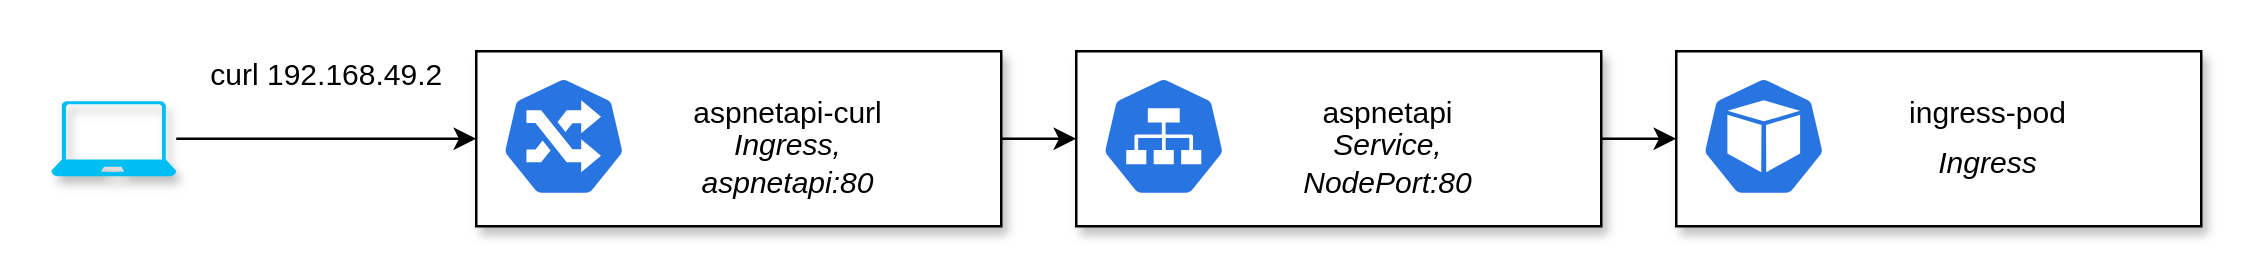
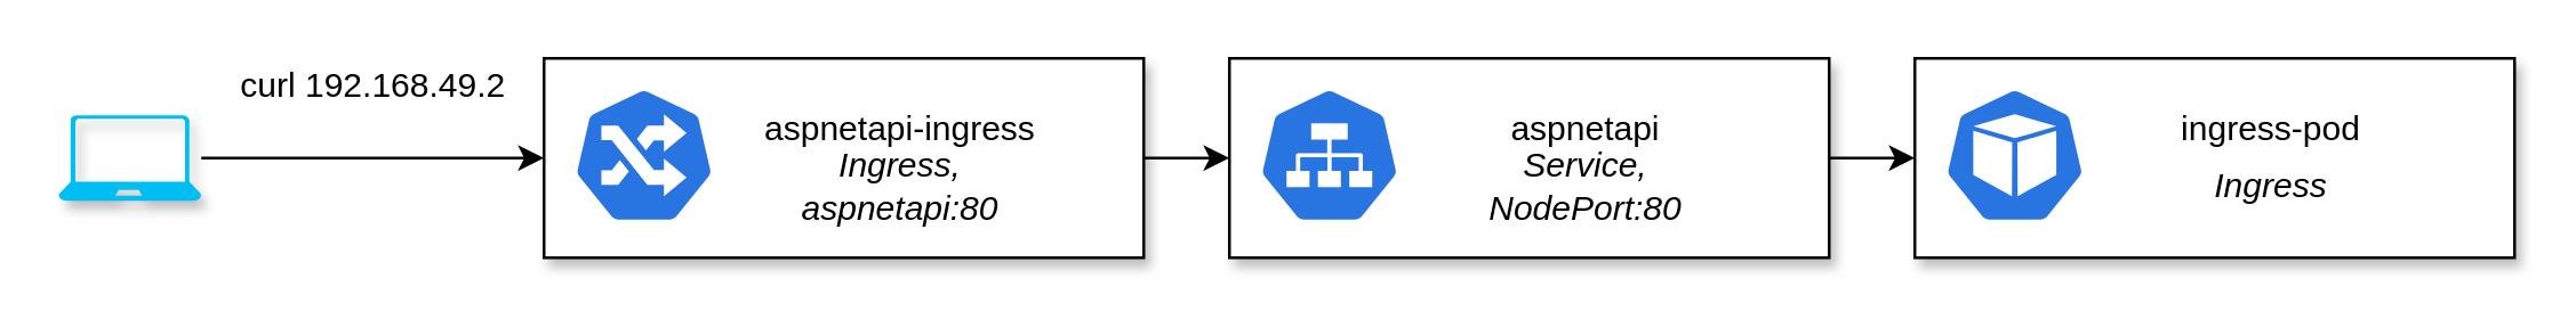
- <mxCell id="14" value="aspnetapi-curl" style="text;html=1;strokeColor=none;fillColor=none;align=center;verticalAlign=middle;whiteSpace=wrap;rounded=0;shadow=1;" parent="12" vertex="1"><mxGeometry x="70" y="10" width="110" height="30" as="geometry" /></mxCell>
+ <mxCell id="14" value="aspnetapi-ingress" style="text;html=1;strokeColor=none;fillColor=none;align=center;verticalAlign=middle;whiteSpace=wrap;rounded=0;shadow=1;" parent="12" vertex="1"><mxGeometry x="70" y="10" width="110" height="30" as="geometry" /></mxCell>
